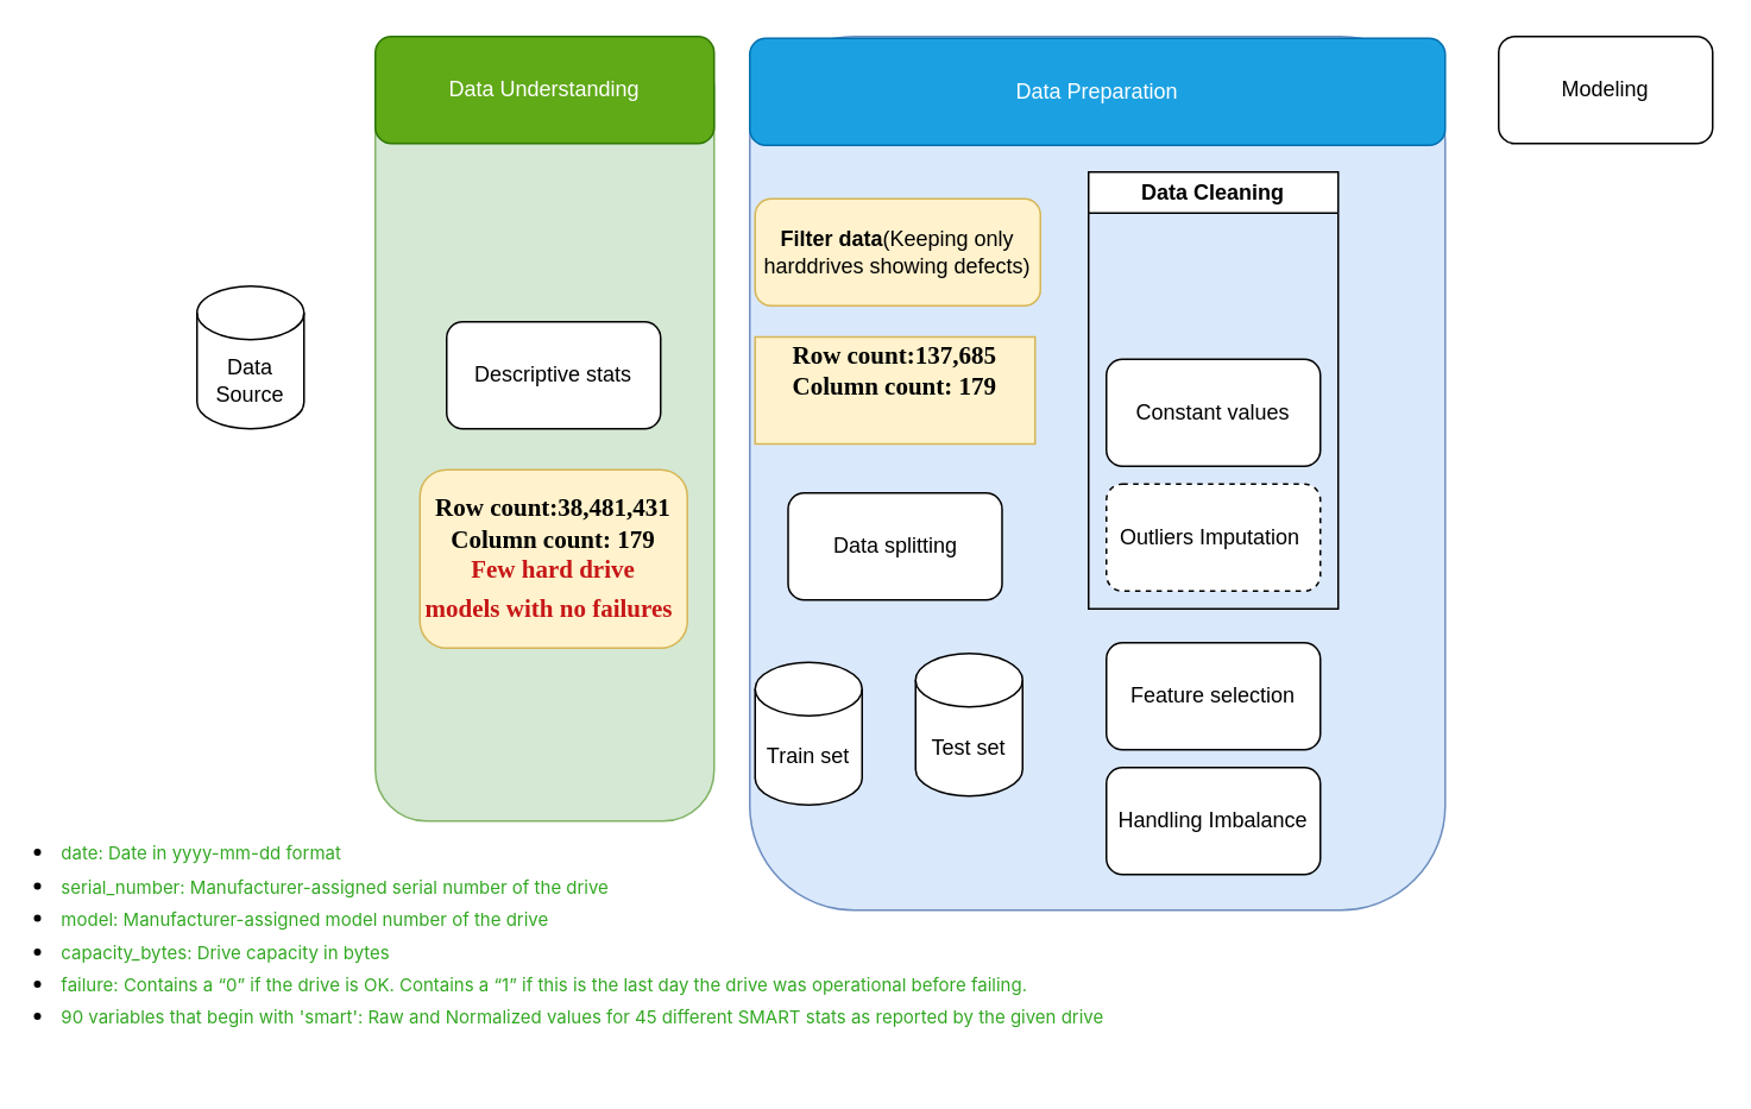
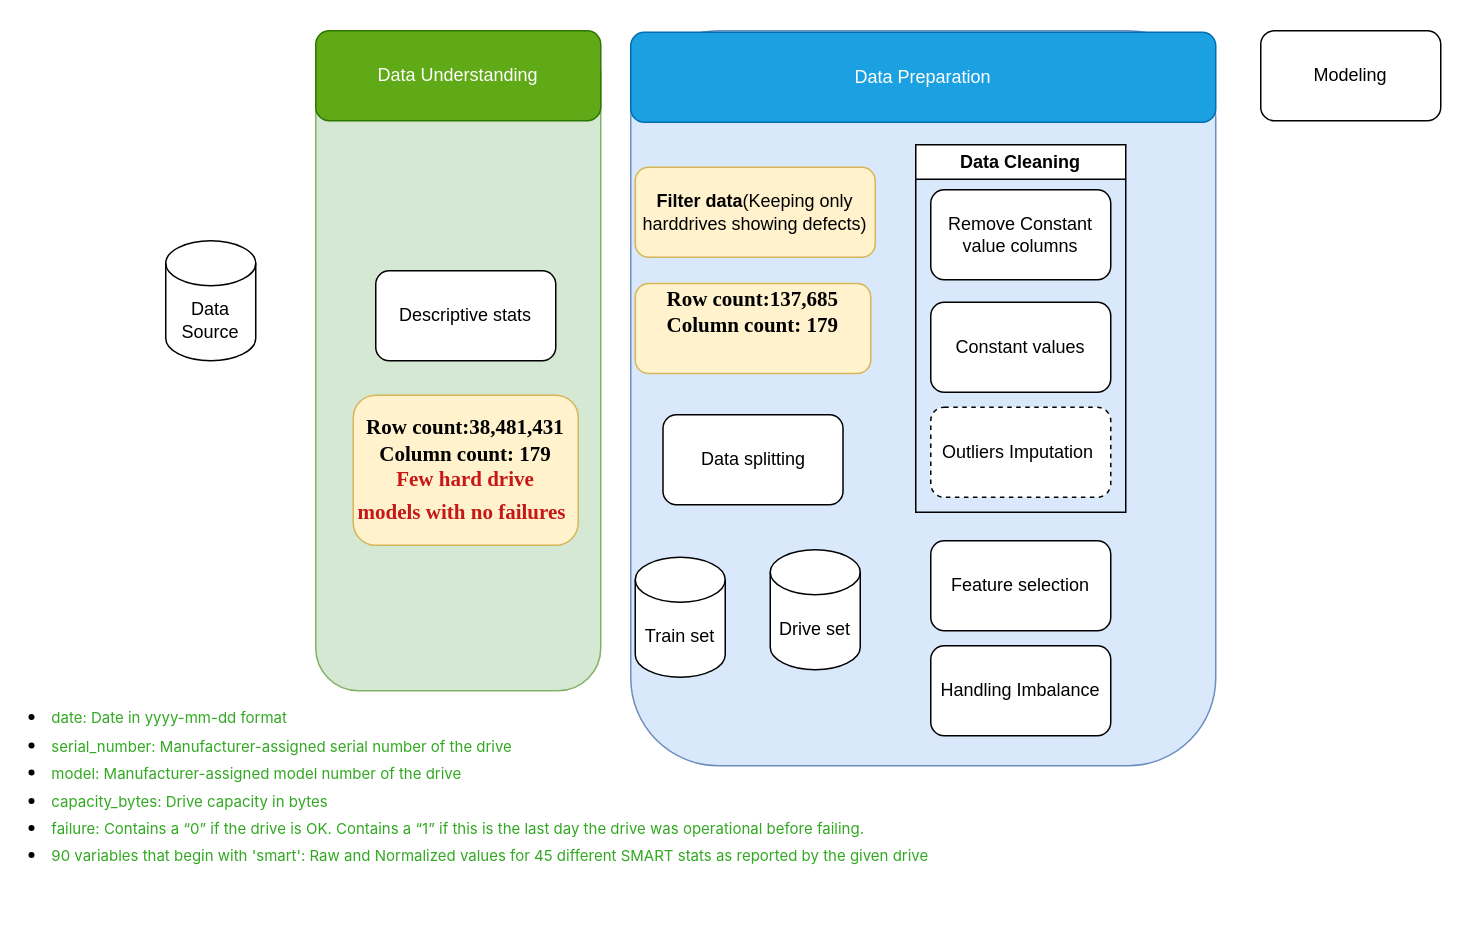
+ <mxCell id="12" value="Remove Constant value columns" style="rounded=1;whiteSpace=wrap;html=1;" vertex="1" parent="9"><mxGeometry x="10" y="30" width="120" height="60" as="geometry" /></mxCell>
- <mxCell id="21" value="&lt;div&gt;&lt;font style=&quot;font-size: 14px;&quot;&gt;&lt;span style=&quot;font-family: HTWBerlin; font-weight: bold; vertical-align: baseline;&quot;&gt;Row count:&lt;/span&gt;&lt;/font&gt;&lt;font style=&quot;font-size: 14px;&quot;&gt;&lt;span style=&quot;text-align: left; text-indent: -0.31in; background-color: initial; font-family: HTWBerlin; font-weight: bold; vertical-align: baseline;&quot;&gt;137,685&lt;/span&gt;&lt;/font&gt;&lt;/div&gt;&lt;font style=&quot;font-size: 14px;&quot;&gt;&lt;span style=&quot;background-color: initial; font-family: HTWBerlin; font-weight: bold; vertical-align: baseline;&quot;&gt;Column&amp;nbsp;&lt;span style=&quot;background-color: initial;&quot;&gt;count: 179&lt;/span&gt;&lt;br&gt;&lt;span style=&quot;font-size: 14pt; background-color: initial;&quot;&gt;&amp;nbsp;&lt;/span&gt;&lt;br&gt;&lt;/span&gt;&lt;/font&gt;" style="whiteSpace=wrap;html=1;fillColor=#fff2cc;strokeColor=#d6b656;rounded=0;" vertex="1" parent="1"><mxGeometry x="423" y="188.5" width="157" height="60" as="geometry" /></mxCell>
+ <mxCell id="21" value="&lt;div&gt;&lt;font style=&quot;font-size: 14px;&quot;&gt;&lt;span style=&quot;font-family: HTWBerlin; font-weight: bold; vertical-align: baseline;&quot;&gt;Row count:&lt;/span&gt;&lt;/font&gt;&lt;font style=&quot;font-size: 14px;&quot;&gt;&lt;span style=&quot;text-align: left; text-indent: -0.31in; background-color: initial; font-family: HTWBerlin; font-weight: bold; vertical-align: baseline;&quot;&gt;137,685&lt;/span&gt;&lt;/font&gt;&lt;/div&gt;&lt;font style=&quot;font-size: 14px;&quot;&gt;&lt;span style=&quot;background-color: initial; font-family: HTWBerlin; font-weight: bold; vertical-align: baseline;&quot;&gt;Column&amp;nbsp;&lt;span style=&quot;background-color: initial;&quot;&gt;count: 179&lt;/span&gt;&lt;br&gt;&lt;span style=&quot;font-size: 14pt; background-color: initial;&quot;&gt;&amp;nbsp;&lt;/span&gt;&lt;br&gt;&lt;/span&gt;&lt;/font&gt;" style="rounded=1;whiteSpace=wrap;html=1;fillColor=#fff2cc;strokeColor=#d6b656;" vertex="1" parent="1"><mxGeometry x="423" y="188.5" width="157" height="60" as="geometry" /></mxCell>
- <mxCell id="17" value="Test set" style="shape=cylinder3;whiteSpace=wrap;html=1;boundedLbl=1;backgroundOutline=1;size=15;" vertex="1" parent="1"><mxGeometry x="513" y="366" width="60" height="80" as="geometry" /></mxCell>
+ <mxCell id="17" value="Drive set" style="shape=cylinder3;whiteSpace=wrap;html=1;boundedLbl=1;backgroundOutline=1;size=15;" vertex="1" parent="1"><mxGeometry x="513" y="366" width="60" height="80" as="geometry" /></mxCell>
